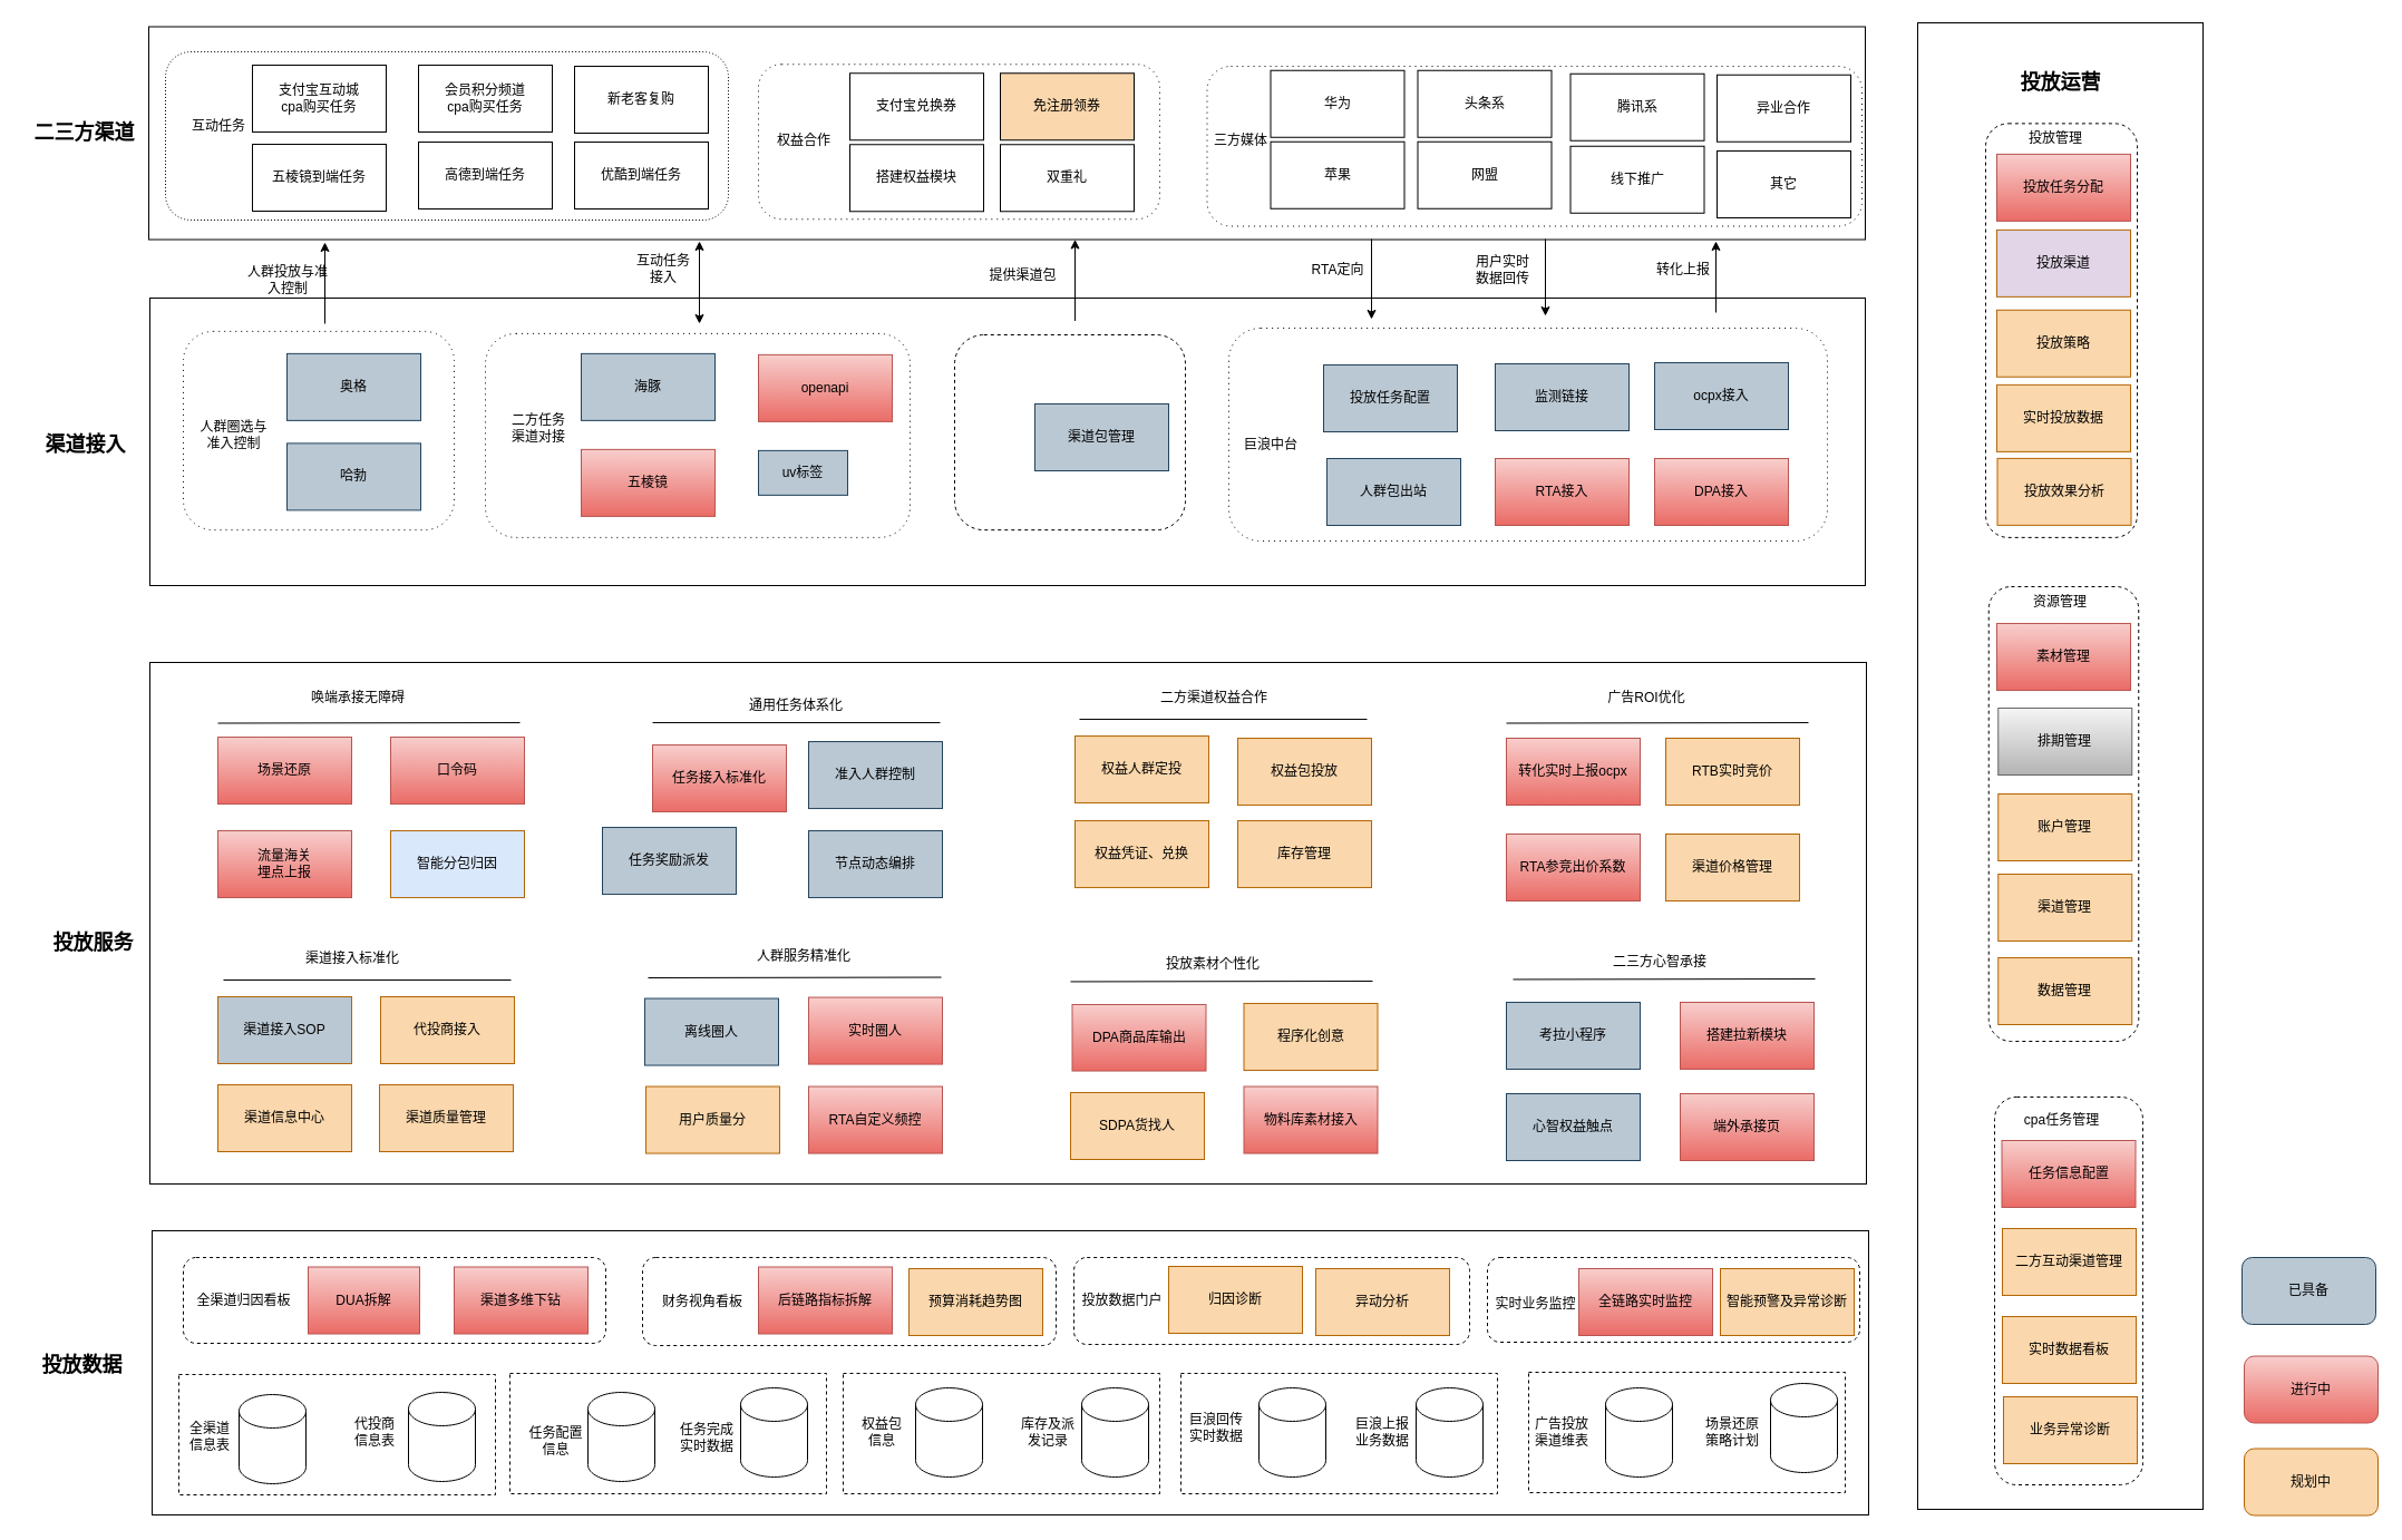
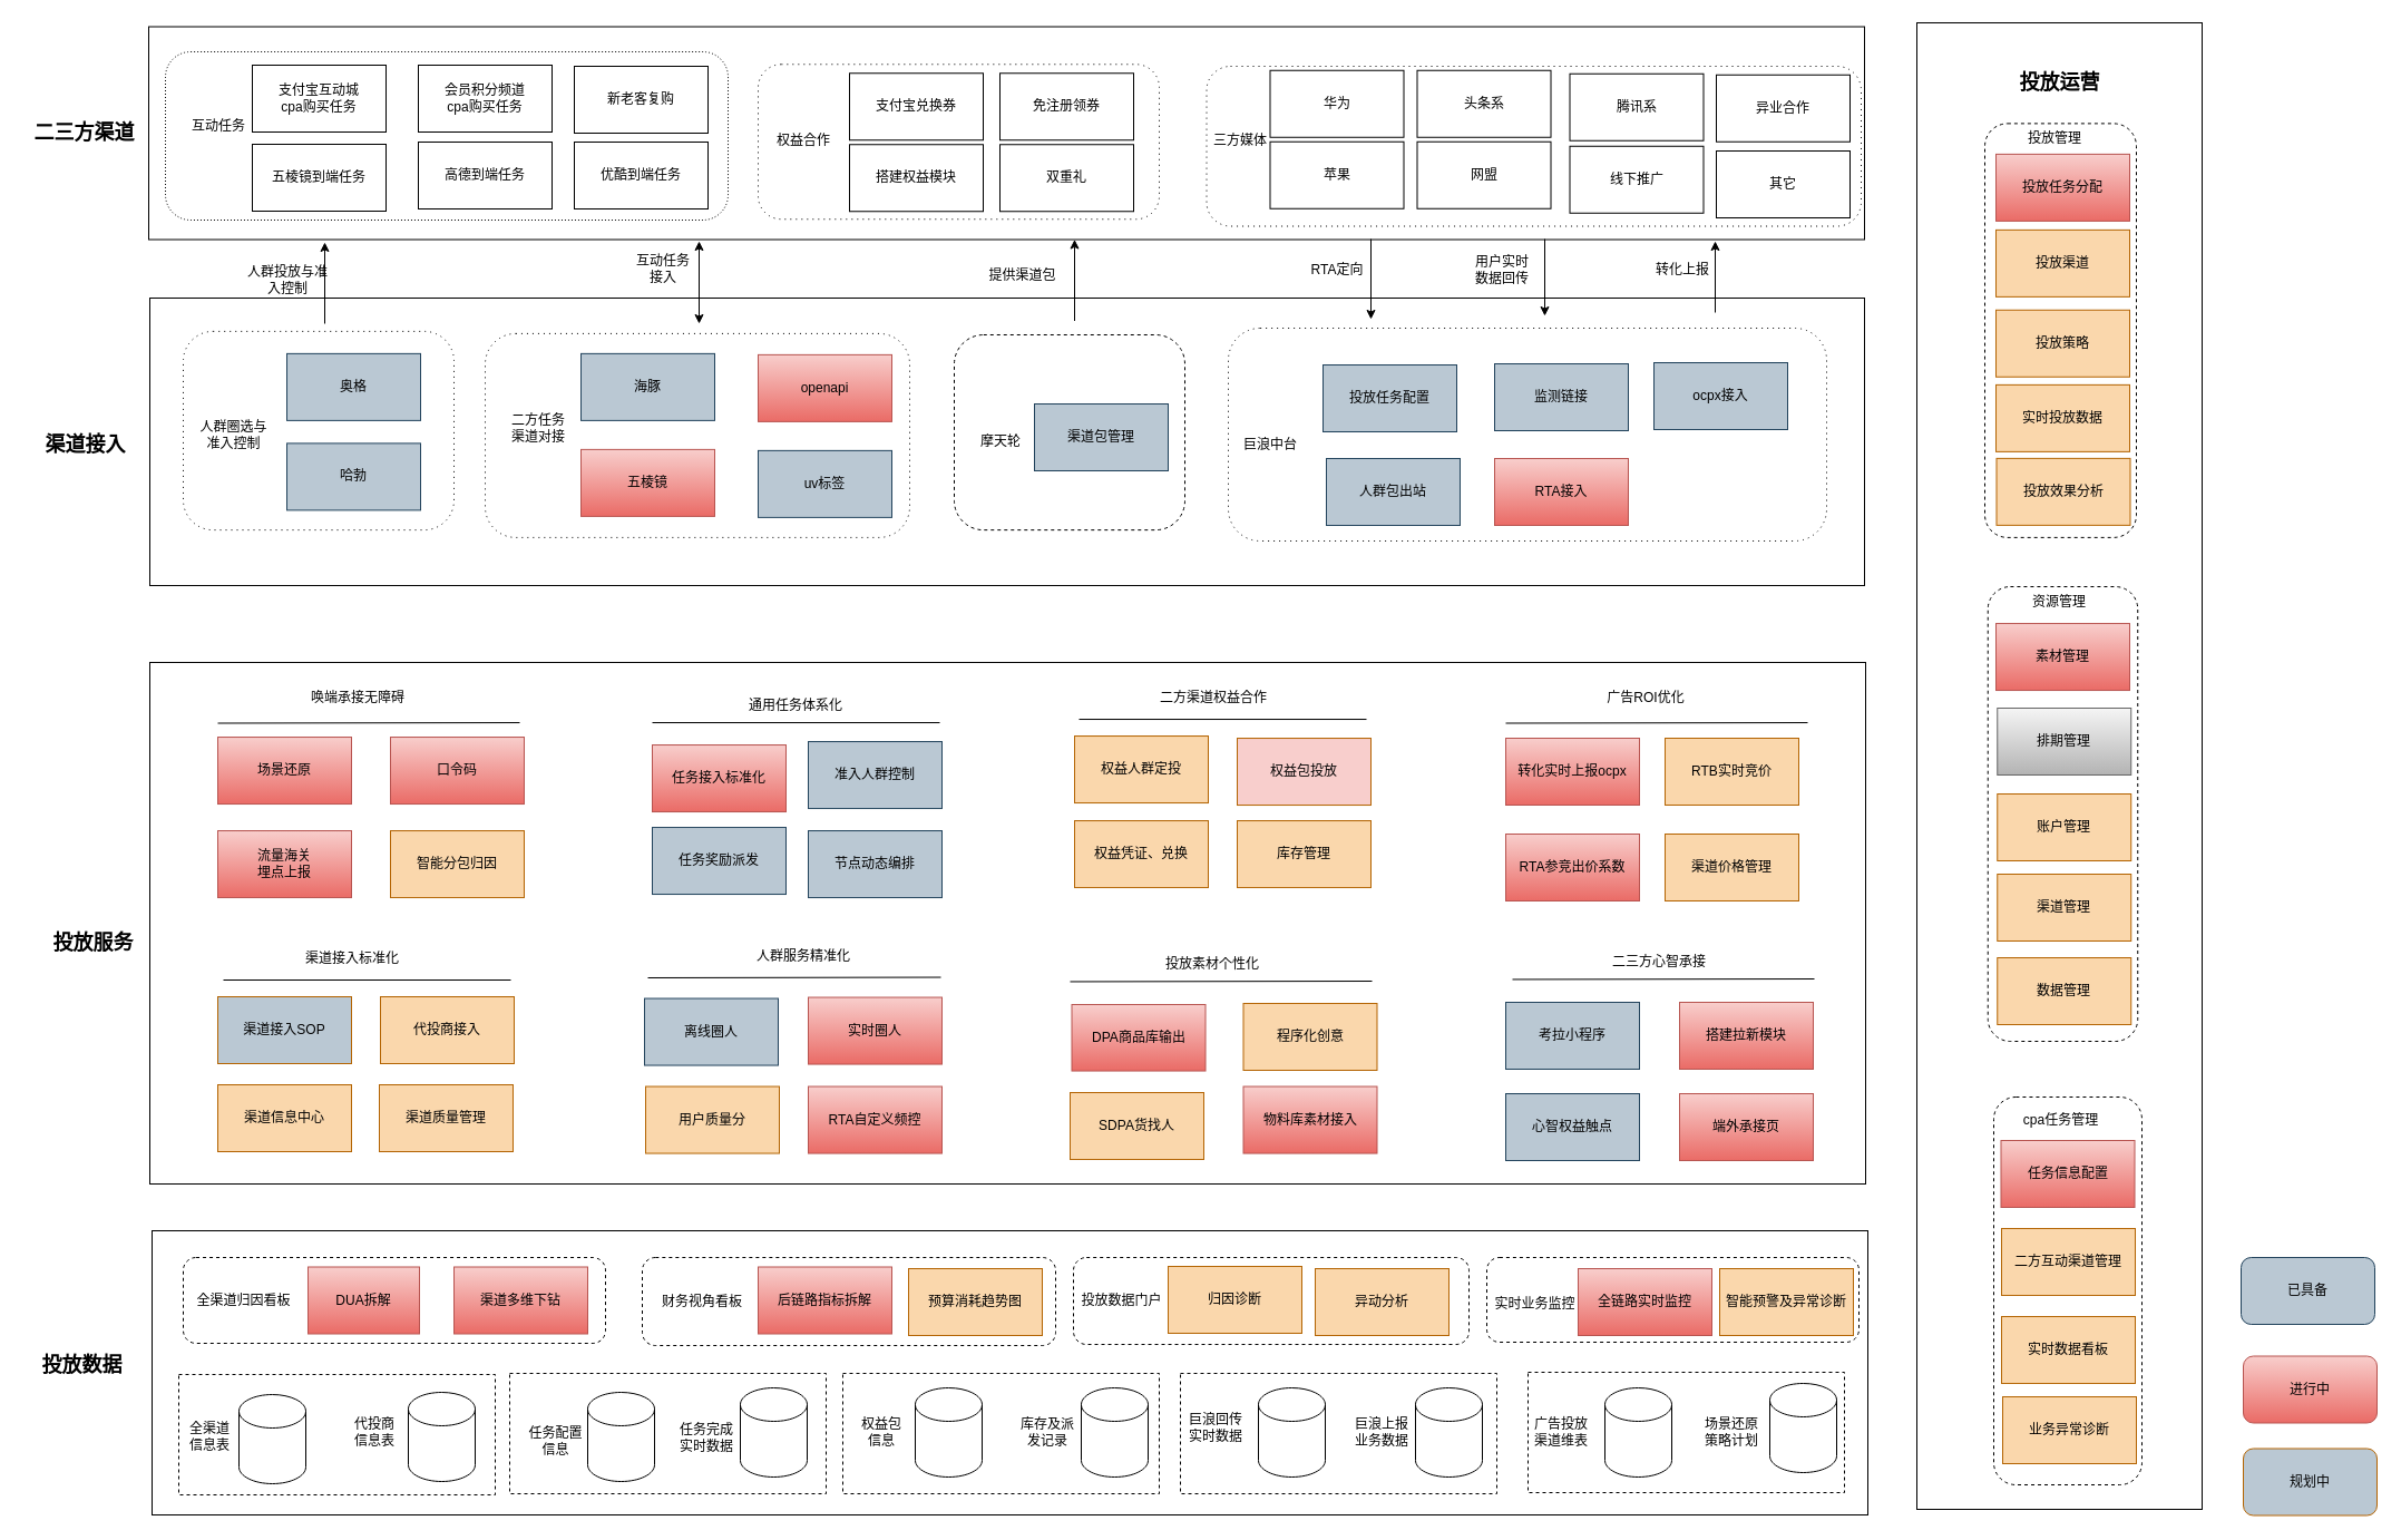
- <mxCell id="84" value="免注册领券" style="rounded=0;whiteSpace=wrap;html=1;fillColor=#fad7ac;" parent="1" vertex="1"><mxGeometry x="897" y="65.25" width="120" height="60" as="geometry" /></mxCell>
+ <mxCell id="84" value="免注册领券" style="rounded=0;whiteSpace=wrap;html=1;" parent="1" vertex="1"><mxGeometry x="897" y="65.25" width="120" height="60" as="geometry" /></mxCell>
- <mxCell id="165" value="投放渠道" style="rounded=0;whiteSpace=wrap;html=1;fillColor=#e1d5e7;strokeColor=#b46504;" parent="1" vertex="1"><mxGeometry x="1791" y="205.88" width="120" height="60" as="geometry" /></mxCell>
+ <mxCell id="165" value="投放渠道" style="rounded=0;whiteSpace=wrap;html=1;fillColor=#fad7ac;strokeColor=#b46504;" parent="1" vertex="1"><mxGeometry x="1791" y="205.88" width="120" height="60" as="geometry" /></mxCell>
+ <mxCell id="152" value="摩天轮" style="text;html=1;strokeColor=none;fillColor=none;align=center;verticalAlign=middle;whiteSpace=wrap;rounded=0;dashed=1;" parent="1" vertex="1"><mxGeometry x="868" y="381" width="60" height="30" as="geometry" /></mxCell>
- <mxCell id="64" value="uv标签" style="rounded=0;whiteSpace=wrap;html=1;fillColor=#bac8d3;strokeColor=#23445d;" parent="1" vertex="1"><mxGeometry x="680" y="403.88" width="80" height="40" as="geometry" /></mxCell>
+ <mxCell id="64" value="uv标签" style="rounded=0;whiteSpace=wrap;html=1;fillColor=#bac8d3;strokeColor=#23445d;" parent="1" vertex="1"><mxGeometry x="680" y="403.88" width="120" height="60" as="geometry" /></mxCell>
- <mxCell id="59" value="DPA接入" style="rounded=0;whiteSpace=wrap;html=1;fillColor=#f8cecc;strokeColor=#b85450;gradientColor=#ea6b66;" parent="1" vertex="1"><mxGeometry x="1484" y="411" width="120" height="60" as="geometry" /></mxCell>
- <mxCell id="26" value="权益包投放" style="rounded=0;whiteSpace=wrap;html=1;fillColor=#fad7ac;strokeColor=#b46504;" parent="1" vertex="1"><mxGeometry x="1110" y="662.04" width="120" height="60" as="geometry" /></mxCell>
+ <mxCell id="26" value="权益包投放" style="rounded=0;whiteSpace=wrap;html=1;fillColor=#f8cecc;strokeColor=#b46504;" parent="1" vertex="1"><mxGeometry x="1110" y="662.04" width="120" height="60" as="geometry" /></mxCell>
- <mxCell id="21" value="任务奖励派发" style="rounded=0;whiteSpace=wrap;html=1;fillColor=#bac8d3;strokeColor=#23445d;" parent="1" vertex="1"><mxGeometry x="540" y="742.04" width="120" height="60" as="geometry" /></mxCell>
+ <mxCell id="21" value="任务奖励派发" style="rounded=0;whiteSpace=wrap;html=1;fillColor=#bac8d3;strokeColor=#23445d;" parent="1" vertex="1"><mxGeometry x="585" y="742.04" width="120" height="60" as="geometry" /></mxCell>
- <mxCell id="50" value="智能分包归因" style="rounded=0;whiteSpace=wrap;html=1;fillColor=#dae8fc;strokeColor=#b46504;" parent="1" vertex="1"><mxGeometry x="350" y="745.04" width="120" height="60" as="geometry" /></mxCell>
+ <mxCell id="50" value="智能分包归因" style="rounded=0;whiteSpace=wrap;html=1;fillColor=#fad7ac;strokeColor=#b46504;" parent="1" vertex="1"><mxGeometry x="350" y="745.04" width="120" height="60" as="geometry" /></mxCell>
- <mxCell id="137" value="规划中" style="rounded=1;whiteSpace=wrap;html=1;fillColor=#fad7ac;strokeColor=#b46504;" parent="1" vertex="1"><mxGeometry x="2013" y="1299.5" width="120" height="60" as="geometry" /></mxCell>
+ <mxCell id="137" value="规划中" style="rounded=1;whiteSpace=wrap;html=1;fillColor=#bac8d3;strokeColor=#b46504;" parent="1" vertex="1"><mxGeometry x="2013" y="1299.5" width="120" height="60" as="geometry" /></mxCell>
